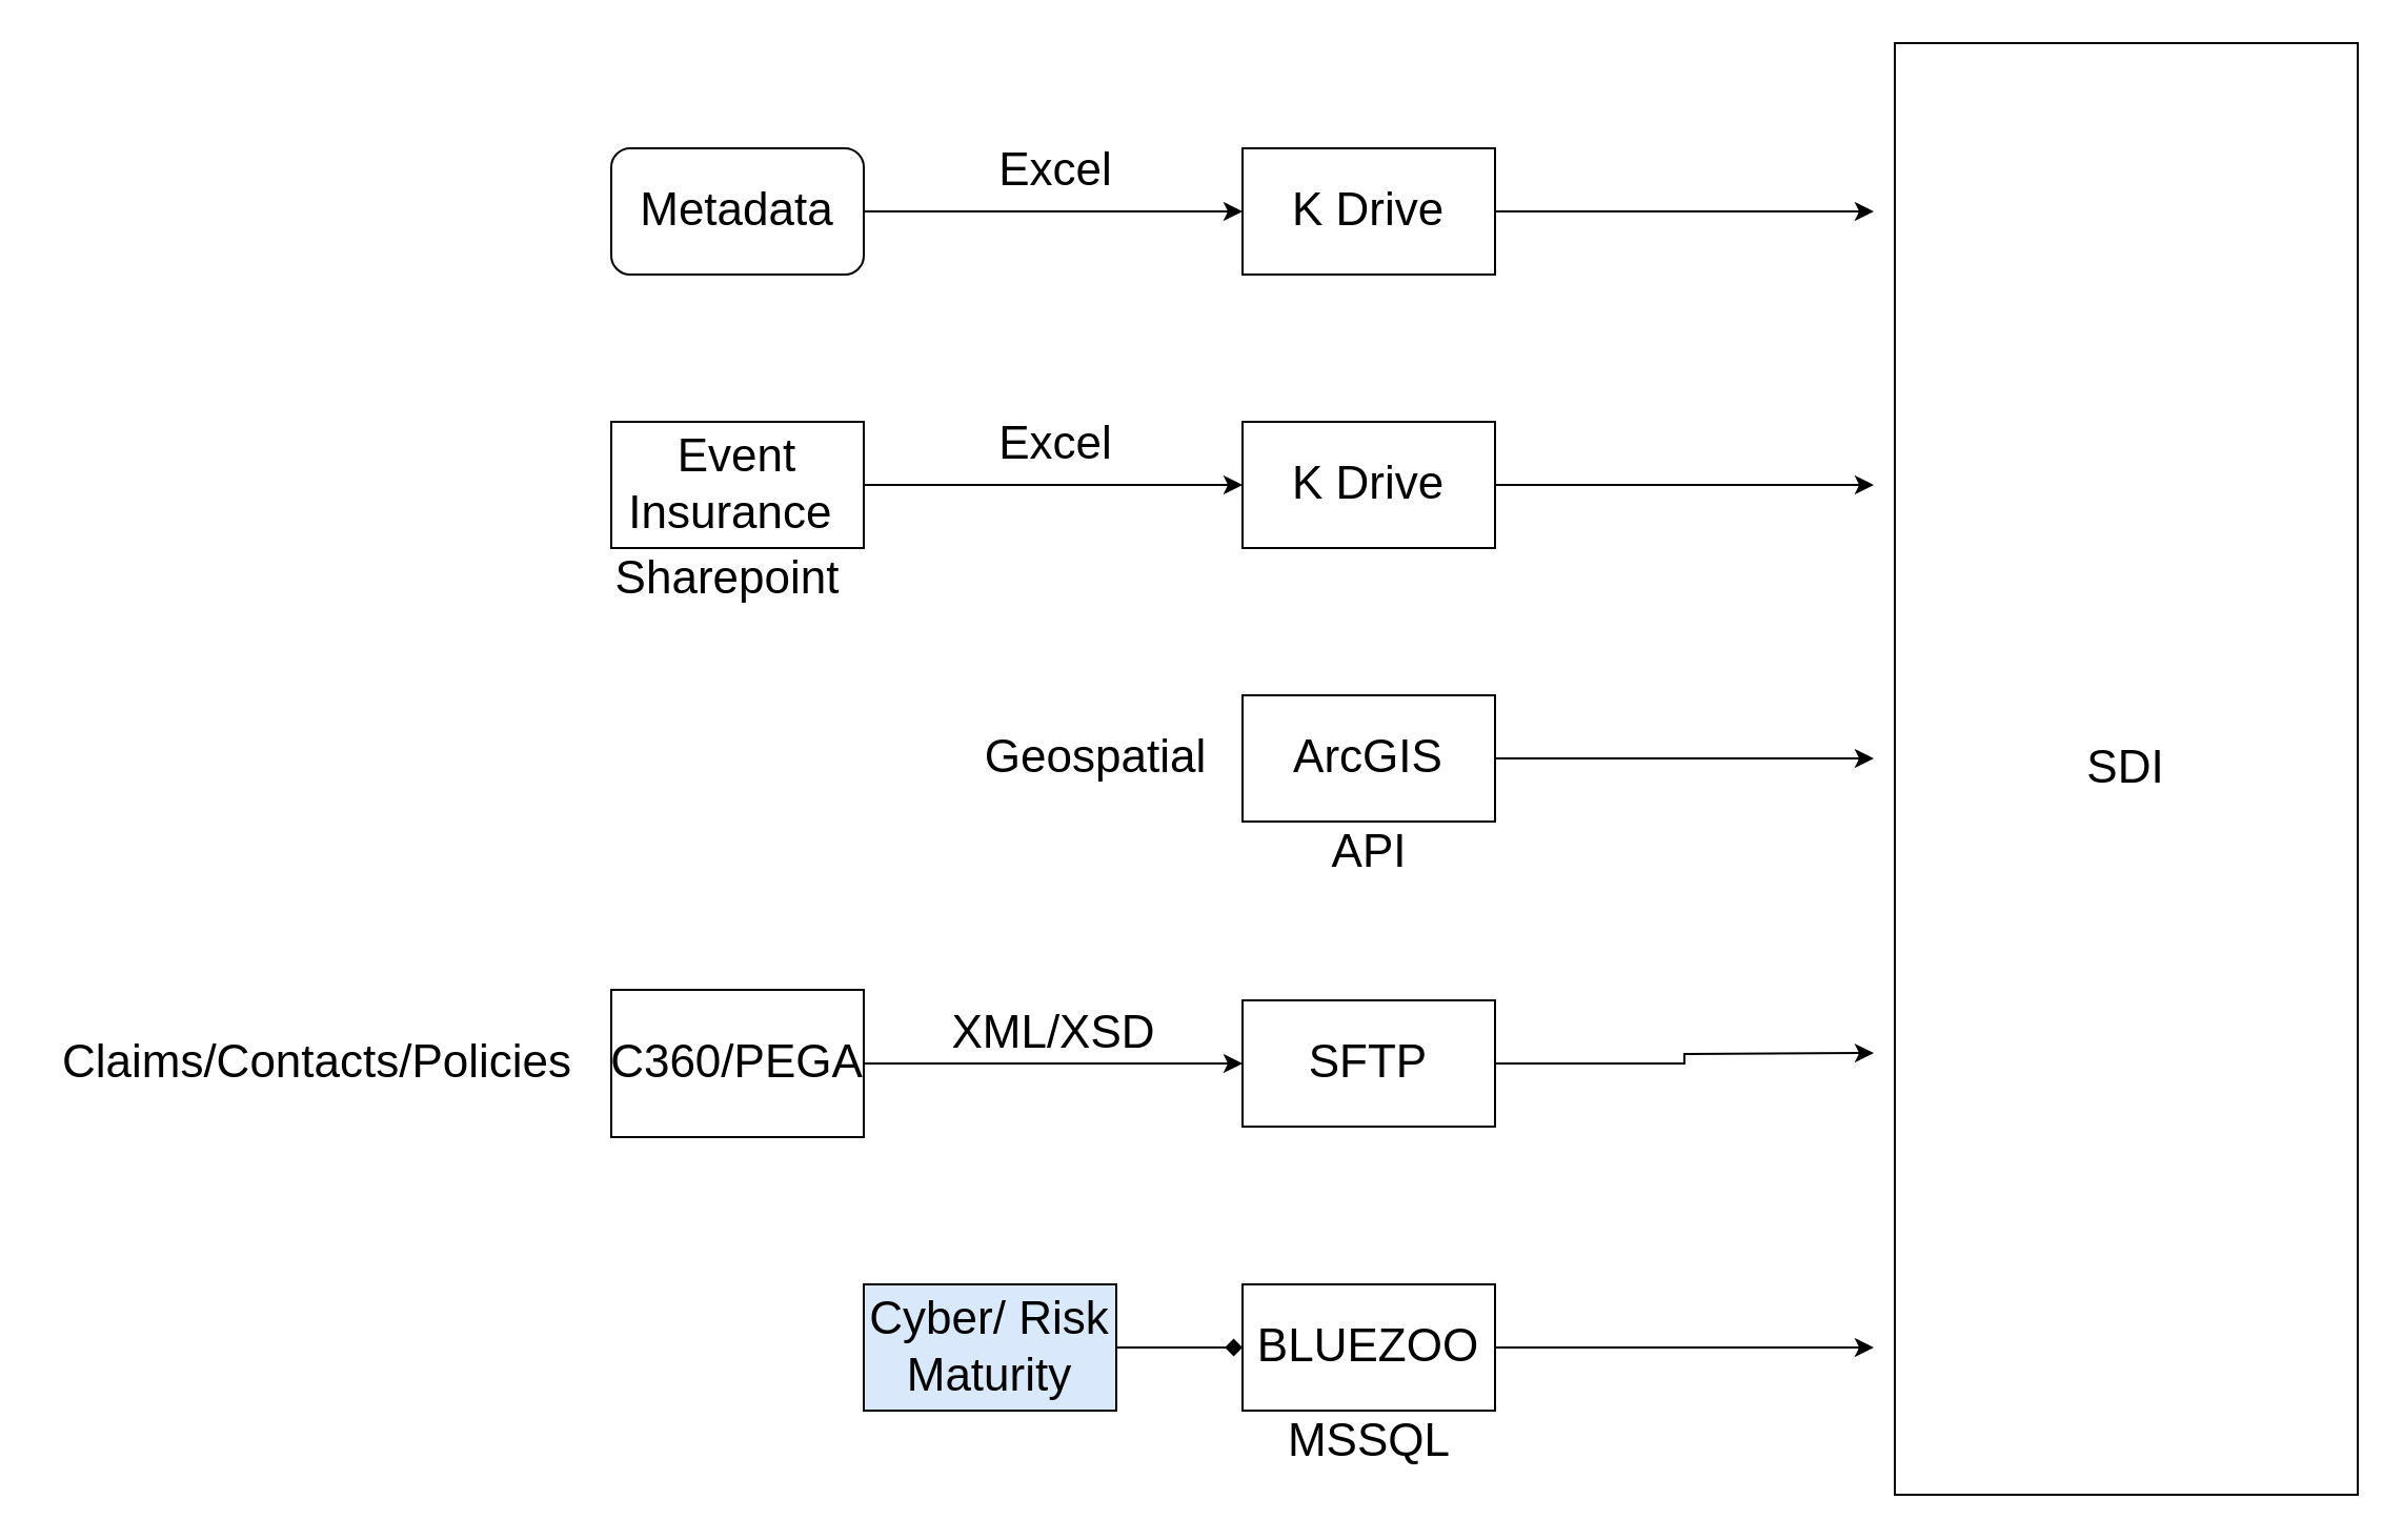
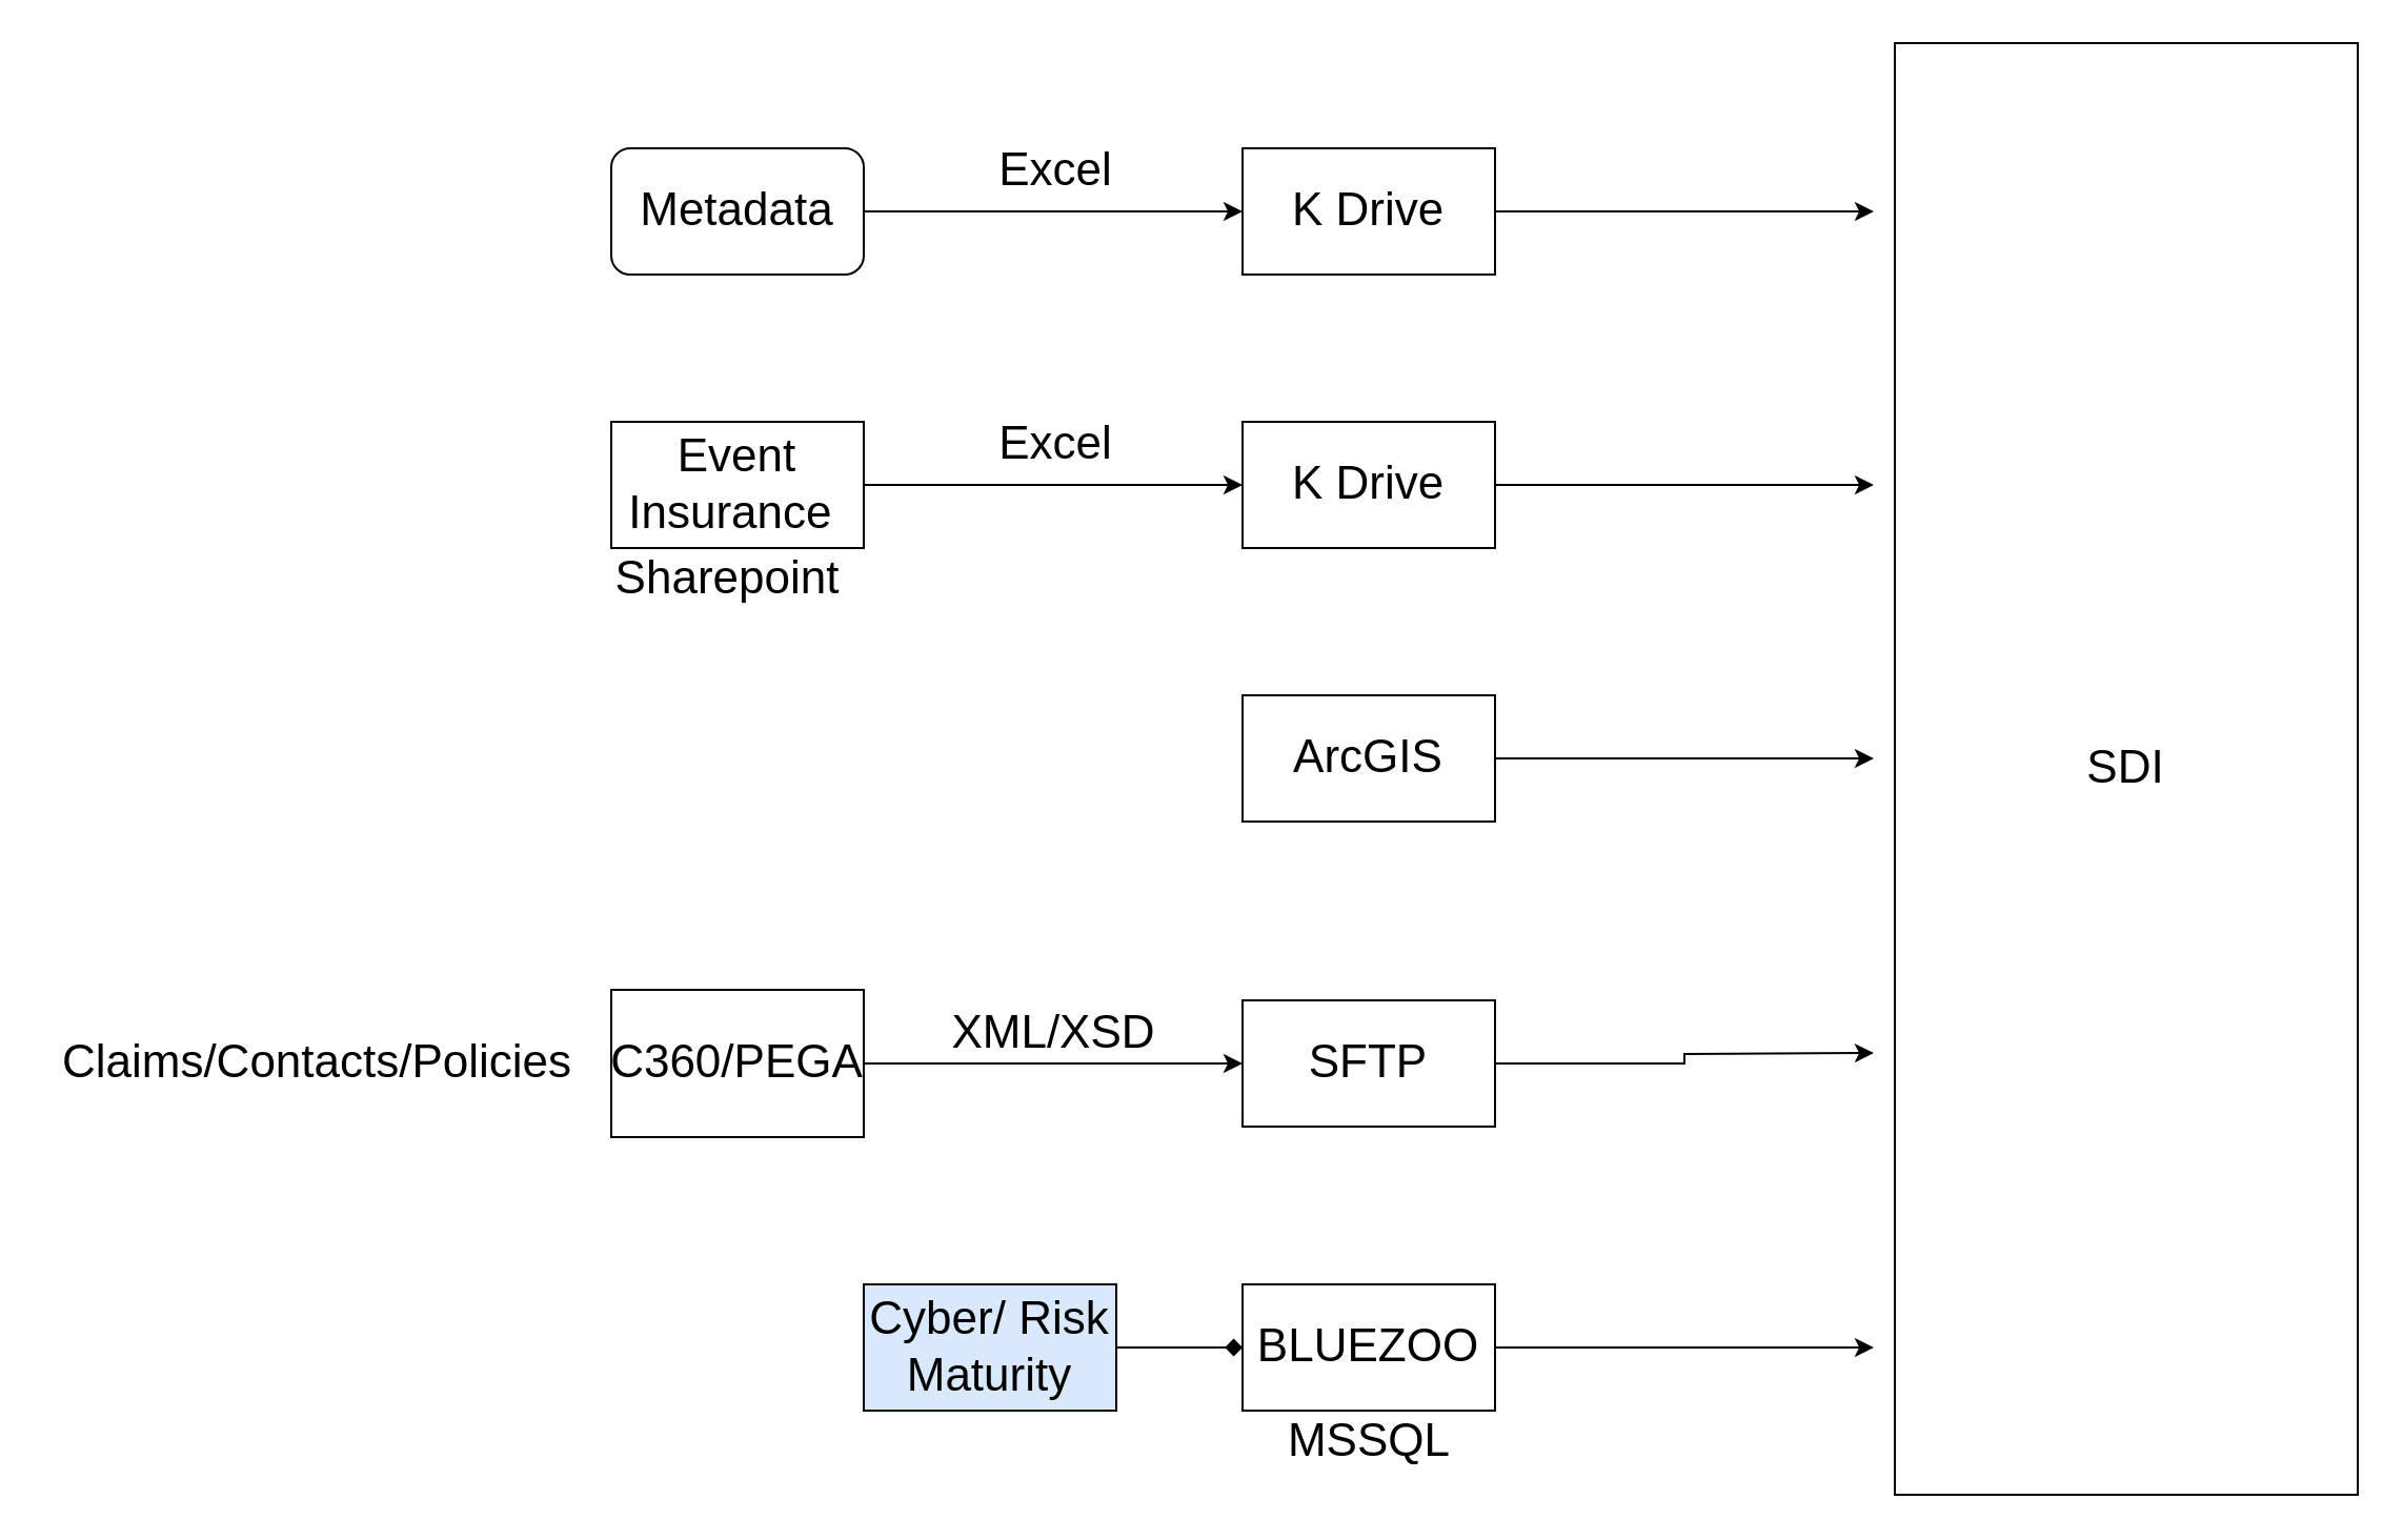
- <mxCell id="23" value="Geospatial" style="text;html=1;align=center;verticalAlign=middle;resizable=0;points=[];autosize=1;strokeColor=none;fillColor=none;fontSize=22;" parent="1" vertex="1"><mxGeometry x="460" y="345" width="120" height="30" as="geometry" /></mxCell>
- <mxCell id="15" value="API" style="text;html=1;align=center;verticalAlign=middle;resizable=0;points=[];autosize=1;strokeColor=none;fillColor=none;fontSize=22;" parent="1" vertex="1"><mxGeometry x="625" y="390" width="50" height="30" as="geometry" /></mxCell>
